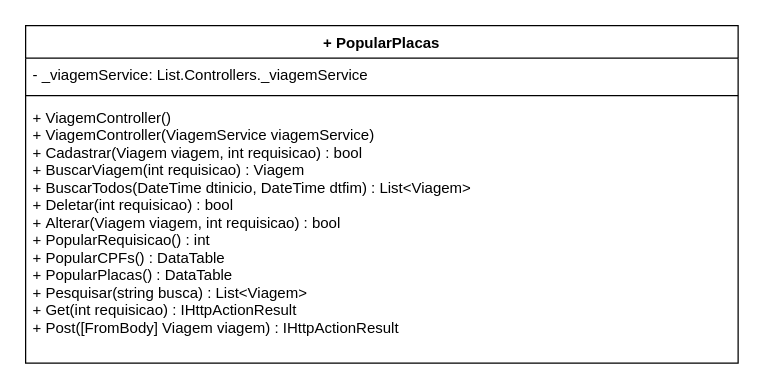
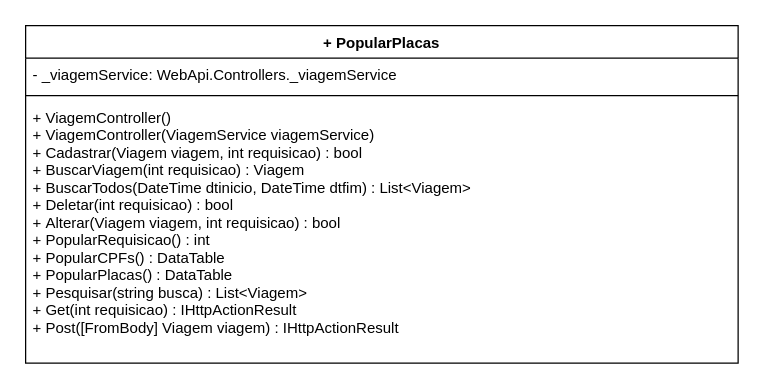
- <mxCell id="3" value="- _viagemService: List.Controllers._viagemService" style="text;strokeColor=none;fillColor=none;align=left;verticalAlign=top;spacingLeft=4;spacingRight=4;overflow=hidden;rotatable=0;points=[[0,0.5],[1,0.5]];portConstraint=eastwest;" parent="2" vertex="1"><mxGeometry y="26" width="570" height="26" as="geometry" /></mxCell>
+ <mxCell id="3" value="- _viagemService: WebApi.Controllers._viagemService" style="text;strokeColor=none;fillColor=none;align=left;verticalAlign=top;spacingLeft=4;spacingRight=4;overflow=hidden;rotatable=0;points=[[0,0.5],[1,0.5]];portConstraint=eastwest;" parent="2" vertex="1"><mxGeometry y="26" width="570" height="26" as="geometry" /></mxCell>
